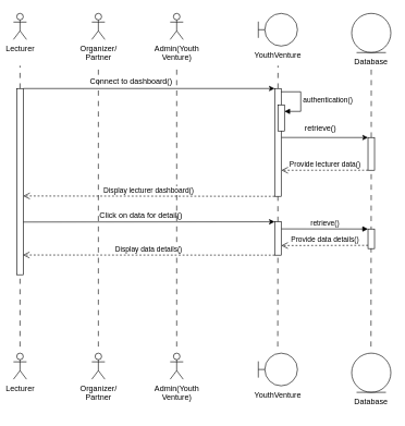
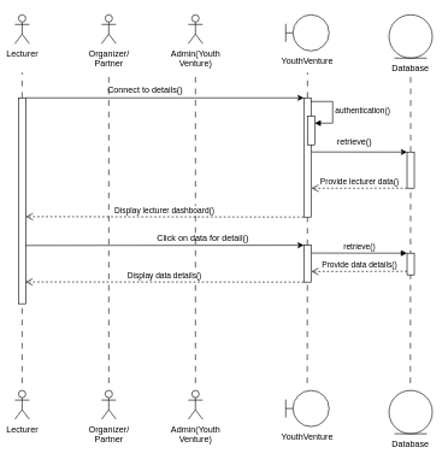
- <mxCell id="28" value="Connect to dashboard()" style="text;html=1;align=center;verticalAlign=middle;resizable=0;points=[];autosize=1;strokeColor=none;fillColor=none;" vertex="1" parent="1"><mxGeometry x="125" y="110" width="150" height="30" as="geometry" /></mxCell>
+ <mxCell id="28" value="Connect to details()" style="text;html=1;align=center;verticalAlign=middle;resizable=0;points=[];autosize=1;strokeColor=none;fillColor=none;" vertex="1" parent="1"><mxGeometry x="125" y="110" width="150" height="30" as="geometry" /></mxCell>
- <mxCell id="42" value="Click on data for detail()" style="text;html=1;align=center;verticalAlign=middle;resizable=0;points=[];autosize=1;strokeColor=none;fillColor=none;" vertex="1" parent="1"><mxGeometry x="140" y="315" width="150" height="30" as="geometry" /></mxCell>
+ <mxCell id="42" value="Click on data for detail()" style="text;html=1;align=center;verticalAlign=middle;resizable=0;points=[];autosize=1;strokeColor=none;fillColor=none;" vertex="1" parent="1"><mxGeometry x="205" y="315" width="150" height="30" as="geometry" /></mxCell>
